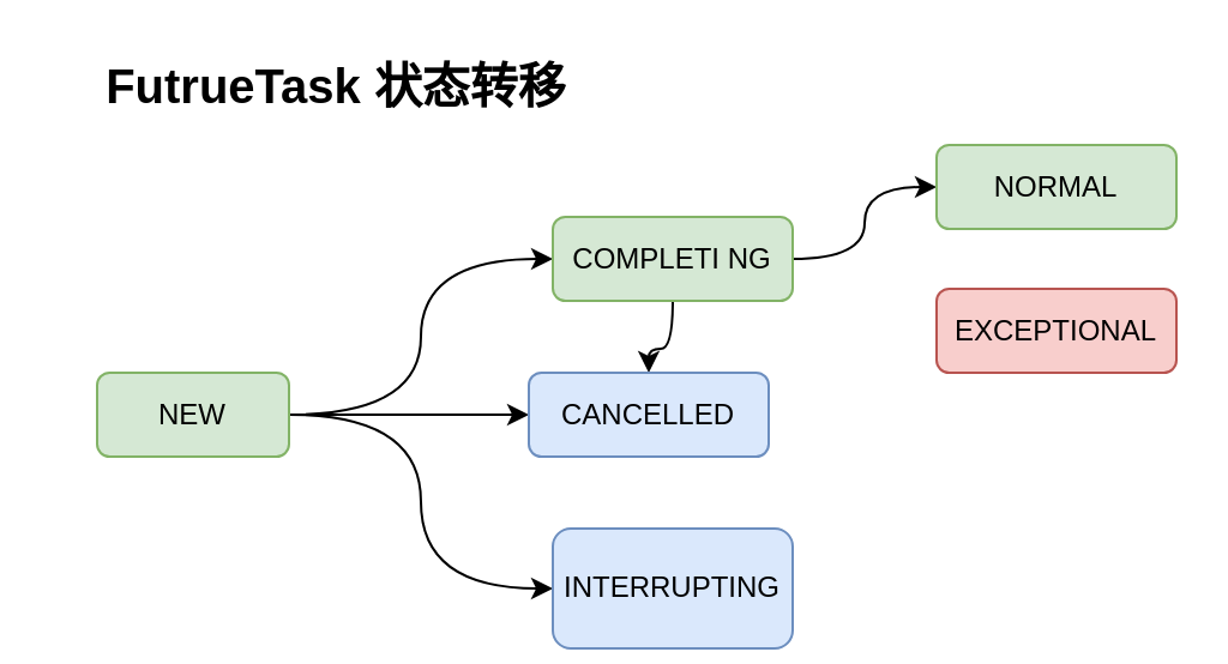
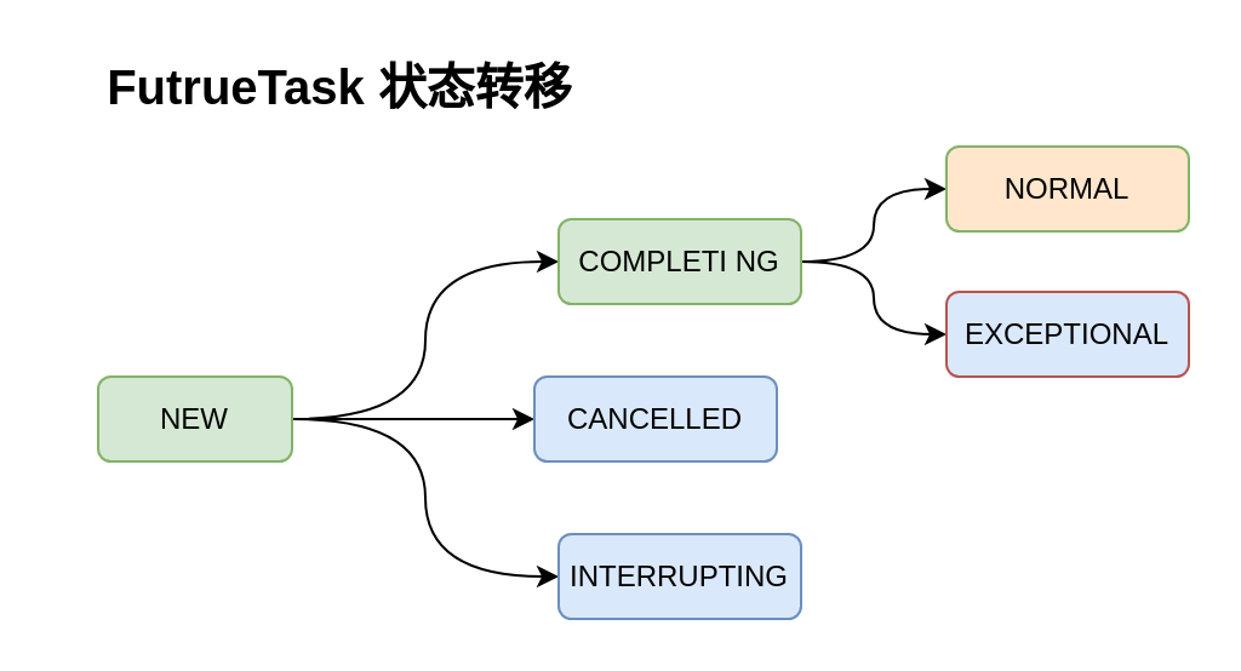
- <mxCell id="12" value="NORMAL" style="rounded=1;whiteSpace=wrap;html=1;fillColor=#d5e8d4;strokeColor=#82b366;" vertex="1" parent="1"><mxGeometry x="390" y="60" width="100" height="35" as="geometry" /></mxCell>
+ <mxCell id="12" value="NORMAL" style="rounded=1;whiteSpace=wrap;html=1;fillColor=#ffe6cc;strokeColor=#82b366;" vertex="1" parent="1"><mxGeometry x="390" y="60" width="100" height="35" as="geometry" /></mxCell>
- <mxCell id="11" value="EXCEPTIONAL" style="rounded=1;whiteSpace=wrap;html=1;fillColor=#f8cecc;strokeColor=#b85450;" vertex="1" parent="1"><mxGeometry x="390" y="120" width="100" height="35" as="geometry" /></mxCell>
+ <mxCell id="11" value="EXCEPTIONAL" style="rounded=1;whiteSpace=wrap;html=1;fillColor=#dae8fc;strokeColor=#b85450;" vertex="1" parent="1"><mxGeometry x="390" y="120" width="100" height="35" as="geometry" /></mxCell>
- <mxCell id="6" style="edgeStyle=orthogonalEdgeStyle;rounded=0;orthogonalLoop=1;jettySize=auto;html=1;curved=1;" edge="1" parent="1" source="8" target="9"><mxGeometry relative="1" as="geometry" /></mxCell>
+ <mxCell id="6" style="edgeStyle=orthogonalEdgeStyle;rounded=0;orthogonalLoop=1;jettySize=auto;html=1;curved=1;" edge="1" parent="1" source="8" target="11"><mxGeometry relative="1" as="geometry" /></mxCell>
- <mxCell id="10" value="INTERRUPTING" style="rounded=1;whiteSpace=wrap;html=1;fillColor=#dae8fc;strokeColor=#6c8ebf;" vertex="1" parent="1"><mxGeometry x="230" y="220" width="100" height="50" as="geometry" /></mxCell>
+ <mxCell id="10" value="INTERRUPTING" style="rounded=1;whiteSpace=wrap;html=1;fillColor=#dae8fc;strokeColor=#6c8ebf;" vertex="1" parent="1"><mxGeometry x="230" y="220" width="100" height="35" as="geometry" /></mxCell>
